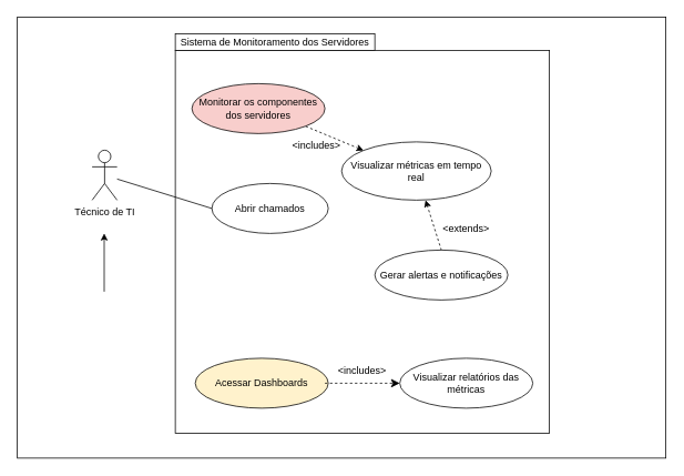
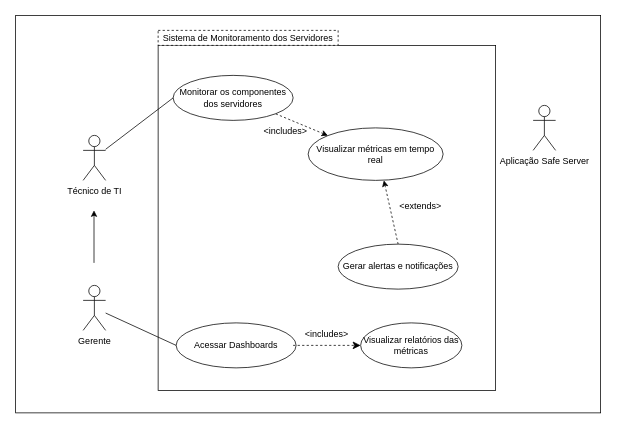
- <mxCell id="17" value="Sistema de Monitoramento dos Servidores" style="rounded=0;whiteSpace=wrap;html=1;" parent="1" vertex="1"><mxGeometry x="210" y="40" width="240" height="20" as="geometry" /></mxCell>
+ <mxCell id="17" value="Sistema de Monitoramento dos Servidores" style="rounded=0;whiteSpace=wrap;html=1;dashed=1;" parent="1" vertex="1"><mxGeometry x="210" y="40" width="240" height="20" as="geometry" /></mxCell>
- <mxCell id="19" value="Monitorar os componentes dos servidores" style="ellipse;whiteSpace=wrap;html=1;fillColor=#f8cecc;" parent="1" vertex="1"><mxGeometry x="230" y="100" width="160" height="60" as="geometry" /></mxCell>
+ <mxCell id="19" value="Monitorar os componentes dos servidores" style="ellipse;whiteSpace=wrap;html=1;" parent="1" vertex="1"><mxGeometry x="230" y="100" width="160" height="60" as="geometry" /></mxCell>
+ <mxCell id="21" value="" style="endArrow=none;html=1;rounded=0;entryX=0;entryY=0.5;entryDx=0;entryDy=0;" parent="1" source="4" target="19" edge="1"><mxGeometry width="50" height="50" relative="1" as="geometry"><mxPoint x="150" y="225" as="sourcePoint" /><mxPoint x="264" y="260" as="targetPoint" /></mxGeometry></mxCell>
+ <mxCell id="16" value="Aplicação Safe Server" style="shape=umlActor;verticalLabelPosition=bottom;verticalAlign=top;html=1;outlineConnect=0;" parent="1" vertex="1"><mxGeometry x="710" y="140" width="30" height="60" as="geometry" /></mxCell>
- <mxCell id="20" value="" style="endArrow=none;html=1;rounded=0;entryX=0;entryY=0.5;entryDx=0;entryDy=0;" parent="1" source="4" target="8" edge="1"><mxGeometry width="50" height="50" relative="1" as="geometry"><mxPoint x="150" y="414" as="sourcePoint" /><mxPoint x="244" y="380" as="targetPoint" /></mxGeometry></mxCell>
- <mxCell id="8" value="Abrir chamados" style="ellipse;whiteSpace=wrap;html=1;" parent="1" vertex="1"><mxGeometry x="254" y="220" width="140" height="60" as="geometry" /></mxCell>
- <mxCell id="14" value="Gerar alertas e notificações" style="ellipse;whiteSpace=wrap;html=1;" parent="1" vertex="1"><mxGeometry x="450" y="300" width="160" height="60" as="geometry" /></mxCell>
+ <mxCell id="14" value="Gerar alertas e notificações" style="ellipse;whiteSpace=wrap;html=1;" parent="1" vertex="1"><mxGeometry x="450" y="325" width="160" height="60" as="geometry" /></mxCell>
+ <mxCell id="3" value="Gerente" style="shape=umlActor;verticalLabelPosition=bottom;verticalAlign=top;html=1;outlineConnect=0;" parent="1" vertex="1"><mxGeometry x="110" y="380" width="30" height="60" as="geometry" /></mxCell>
+ <mxCell id="10" value="" style="endArrow=none;html=1;rounded=0;entryX=0;entryY=0.5;entryDx=0;entryDy=0;" parent="1" source="3" target="9" edge="1"><mxGeometry width="50" height="50" relative="1" as="geometry"><mxPoint x="130" y="166" as="sourcePoint" /><mxPoint x="250" y="130" as="targetPoint" /></mxGeometry></mxCell>
- <mxCell id="9" value="Acessar Dashboards" style="ellipse;whiteSpace=wrap;html=1;fillColor=#fff2cc;" parent="1" vertex="1"><mxGeometry x="234" y="430" width="160" height="60" as="geometry" /></mxCell>
+ <mxCell id="9" value="Acessar Dashboards" style="ellipse;whiteSpace=wrap;html=1;" parent="1" vertex="1"><mxGeometry x="234" y="430" width="160" height="60" as="geometry" /></mxCell>
- <mxCell id="6" value="Visualizar relatórios das métricas" style="ellipse;whiteSpace=wrap;html=1;" parent="1" vertex="1"><mxGeometry x="480" y="430" width="160" height="60" as="geometry" /></mxCell>
+ <mxCell id="6" value="Visualizar relatórios das métricas" style="ellipse;whiteSpace=wrap;html=1;" parent="1" vertex="1"><mxGeometry x="480" y="430" width="135" height="60" as="geometry" /></mxCell>
